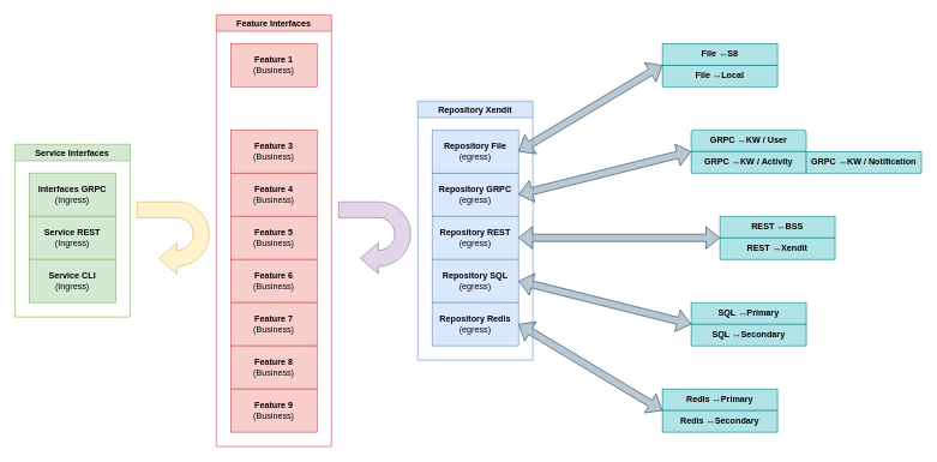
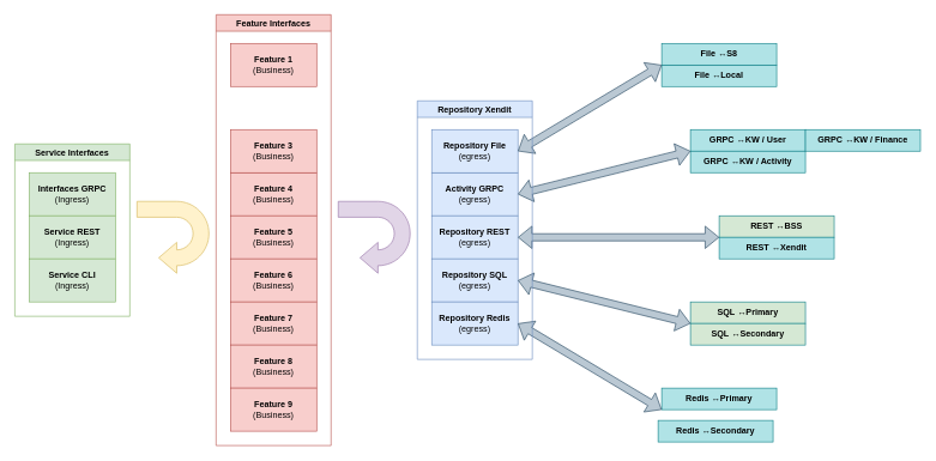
- <mxCell id="22" value="&lt;b&gt;GRPC&amp;nbsp;&lt;/b&gt;&lt;b&gt;↔️&lt;/b&gt;&lt;b&gt;KW / User&lt;/b&gt;" style="whiteSpace=wrap;html=1;fillColor=#b0e3e6;strokeColor=#0e8088;rounded=1;" vertex="1" parent="1"><mxGeometry x="960" y="180" width="160" height="30" as="geometry" /></mxCell>
+ <mxCell id="22" value="&lt;b&gt;GRPC&amp;nbsp;&lt;/b&gt;&lt;b&gt;↔️&lt;/b&gt;&lt;b&gt;KW / User&lt;/b&gt;" style="rounded=0;whiteSpace=wrap;html=1;fillColor=#b0e3e6;strokeColor=#0e8088;" vertex="1" parent="1"><mxGeometry x="960" y="180" width="160" height="30" as="geometry" /></mxCell>
+ <mxCell id="28" value="&lt;b&gt;GRPC&amp;nbsp;&lt;/b&gt;&lt;b&gt;↔️&lt;/b&gt;&lt;b&gt;KW / Finance&lt;/b&gt;" style="rounded=0;whiteSpace=wrap;html=1;fillColor=#b0e3e6;strokeColor=#0e8088;" vertex="1" parent="1"><mxGeometry x="1120" y="180" width="160" height="30" as="geometry" /></mxCell>
- <mxCell id="29" value="&lt;b&gt;GRPC&amp;nbsp;&lt;/b&gt;&lt;b&gt;↔️&lt;/b&gt;&lt;b&gt;KW / Notification&lt;/b&gt;" style="rounded=0;whiteSpace=wrap;html=1;fillColor=#b0e3e6;strokeColor=#0e8088;" vertex="1" parent="1"><mxGeometry x="1120" y="210" width="160" height="30" as="geometry" /></mxCell>
- <mxCell id="4" value="&lt;b&gt;Repository GRPC&lt;/b&gt;&lt;br&gt;(egress)" style="rounded=0;whiteSpace=wrap;html=1;fillColor=#dae8fc;strokeColor=#6c8ebf;" vertex="1" parent="1"><mxGeometry x="600" y="240" width="120" height="60" as="geometry" /></mxCell>
+ <mxCell id="4" value="&lt;b&gt;Activity GRPC&lt;/b&gt;&lt;br&gt;(egress)" style="rounded=0;whiteSpace=wrap;html=1;fillColor=#dae8fc;strokeColor=#6c8ebf;" vertex="1" parent="1"><mxGeometry x="600" y="240" width="120" height="60" as="geometry" /></mxCell>
- <mxCell id="20" value="&lt;b&gt;REST ↔️BSS&lt;/b&gt;" style="rounded=0;whiteSpace=wrap;html=1;fillColor=#b0e3e6;strokeColor=#0e8088;" vertex="1" parent="1"><mxGeometry x="1000" y="300" width="160" height="30" as="geometry" /></mxCell>
+ <mxCell id="20" value="&lt;b&gt;REST ↔️BSS&lt;/b&gt;" style="rounded=0;whiteSpace=wrap;html=1;fillColor=#d5e8d4;strokeColor=#0e8088;" vertex="1" parent="1"><mxGeometry x="1000" y="300" width="160" height="30" as="geometry" /></mxCell>
- <mxCell id="23" value="&lt;b&gt;SQL&amp;nbsp;&lt;/b&gt;&lt;b&gt;↔️&lt;/b&gt;&lt;b&gt;Primary&lt;/b&gt;" style="rounded=0;whiteSpace=wrap;html=1;fillColor=#b0e3e6;strokeColor=#0e8088;" vertex="1" parent="1"><mxGeometry x="960" y="420" width="160" height="30" as="geometry" /></mxCell>
+ <mxCell id="23" value="&lt;b&gt;SQL&amp;nbsp;&lt;/b&gt;&lt;b&gt;↔️&lt;/b&gt;&lt;b&gt;Primary&lt;/b&gt;" style="rounded=0;whiteSpace=wrap;html=1;fillColor=#d5e8d4;strokeColor=#0e8088;" vertex="1" parent="1"><mxGeometry x="960" y="420" width="160" height="30" as="geometry" /></mxCell>
- <mxCell id="26" value="&lt;b&gt;SQL&amp;nbsp;&lt;/b&gt;&lt;b&gt;↔️&lt;/b&gt;&lt;b&gt;Secondary&lt;/b&gt;" style="rounded=0;whiteSpace=wrap;html=1;fillColor=#b0e3e6;strokeColor=#0e8088;" vertex="1" parent="1"><mxGeometry x="960" y="450" width="160" height="30" as="geometry" /></mxCell>
+ <mxCell id="26" value="&lt;b&gt;SQL&amp;nbsp;&lt;/b&gt;&lt;b&gt;↔️&lt;/b&gt;&lt;b&gt;Secondary&lt;/b&gt;" style="rounded=0;whiteSpace=wrap;html=1;fillColor=#d5e8d4;strokeColor=#0e8088;" vertex="1" parent="1"><mxGeometry x="960" y="450" width="160" height="30" as="geometry" /></mxCell>
- <mxCell id="27" value="&lt;b&gt;Redis&amp;nbsp;&lt;/b&gt;&lt;b&gt;↔️&lt;/b&gt;&lt;b&gt;Secondary&lt;/b&gt;" style="rounded=0;whiteSpace=wrap;html=1;fillColor=#b0e3e6;strokeColor=#0e8088;" vertex="1" parent="1"><mxGeometry x="920" y="570" width="160" height="30" as="geometry" /></mxCell>
+ <mxCell id="27" value="&lt;b&gt;Redis&amp;nbsp;&lt;/b&gt;&lt;b&gt;↔️&lt;/b&gt;&lt;b&gt;Secondary&lt;/b&gt;" style="rounded=0;whiteSpace=wrap;html=1;fillColor=#b0e3e6;strokeColor=#0e8088;" vertex="1" parent="1"><mxGeometry x="915" y="585" width="160" height="30" as="geometry" /></mxCell>
